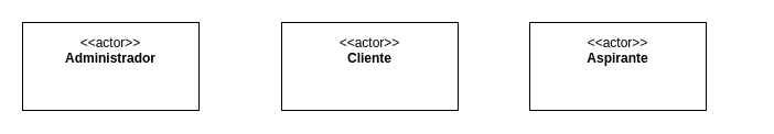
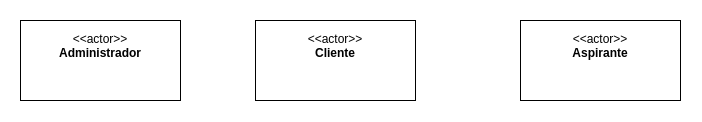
- <mxCell id="4" value="&lt;p&gt;&amp;lt;&amp;lt;actor&amp;gt;&amp;gt;&lt;br&gt;&lt;b&gt;Aspirante&lt;/b&gt;&lt;/p&gt;" style="shape=rect;html=1;overflow=fill;whiteSpace=wrap;align=center;" vertex="1" parent="1"><mxGeometry x="480" y="20" width="160" height="80" as="geometry" /></mxCell>
+ <mxCell id="4" value="&lt;p&gt;&amp;lt;&amp;lt;actor&amp;gt;&amp;gt;&lt;br&gt;&lt;b&gt;Aspirante&lt;/b&gt;&lt;/p&gt;" style="shape=rect;html=1;overflow=fill;whiteSpace=wrap;align=center;" vertex="1" parent="1"><mxGeometry x="520" y="20" width="160" height="80" as="geometry" /></mxCell>
